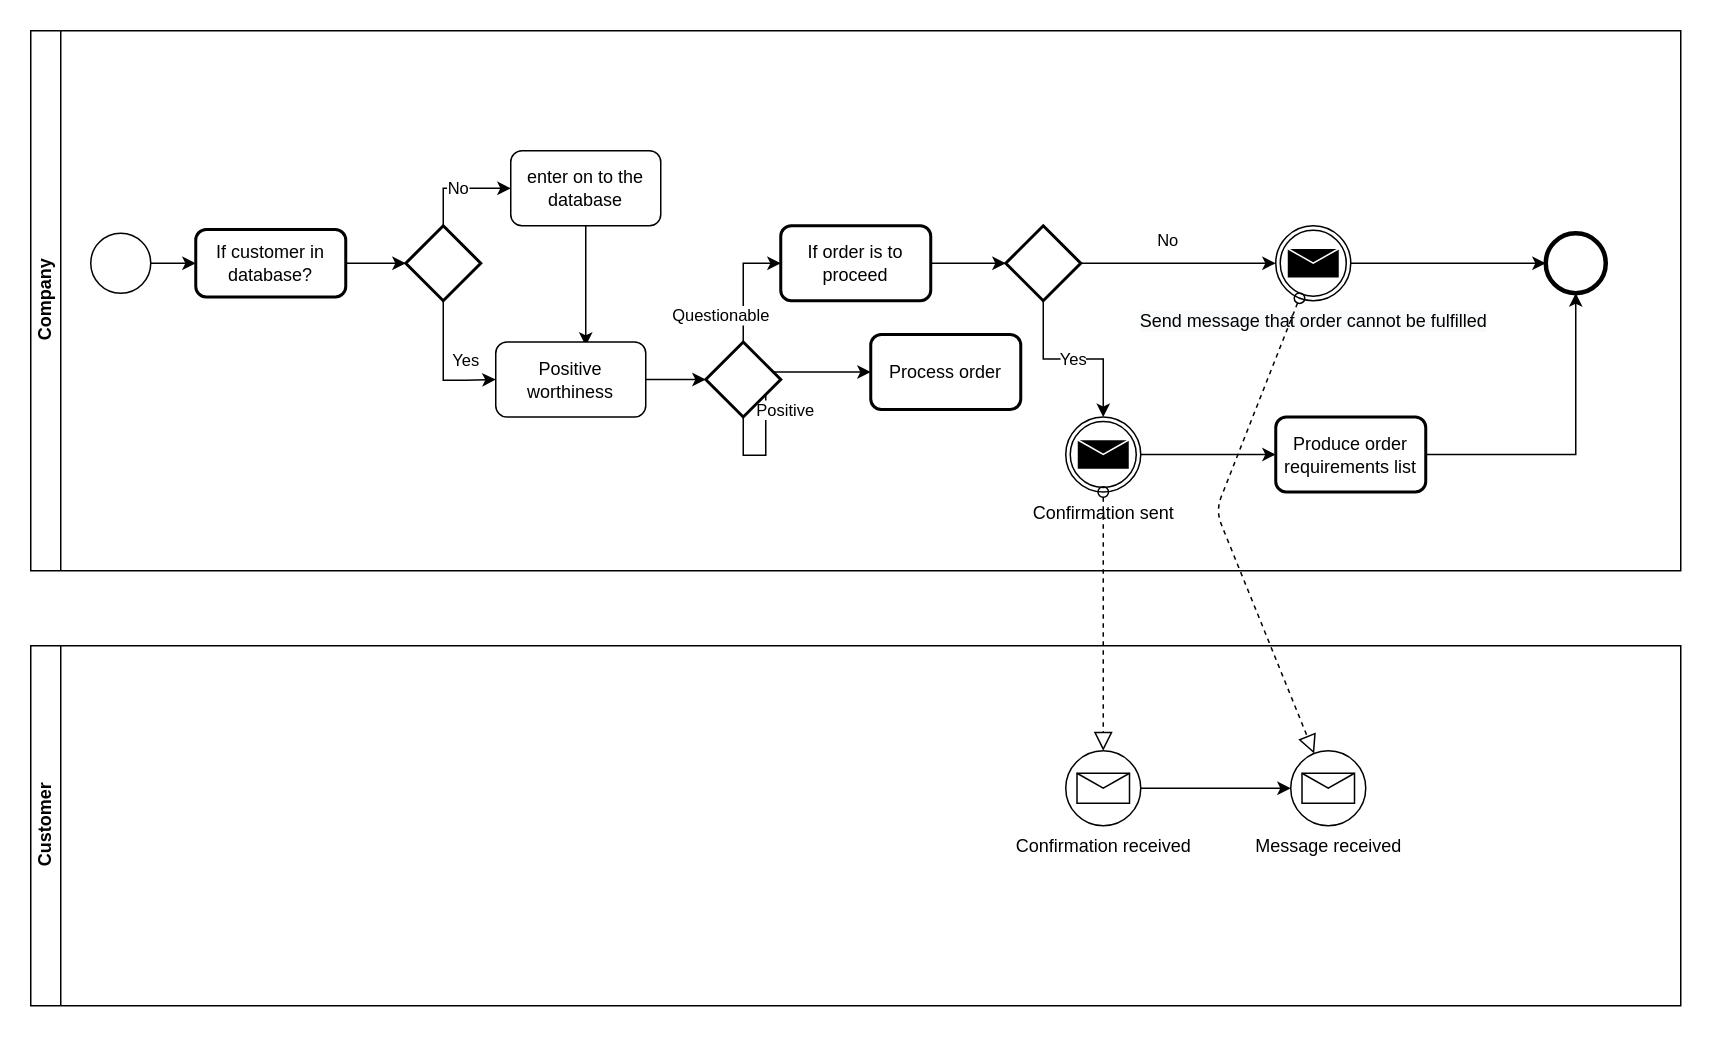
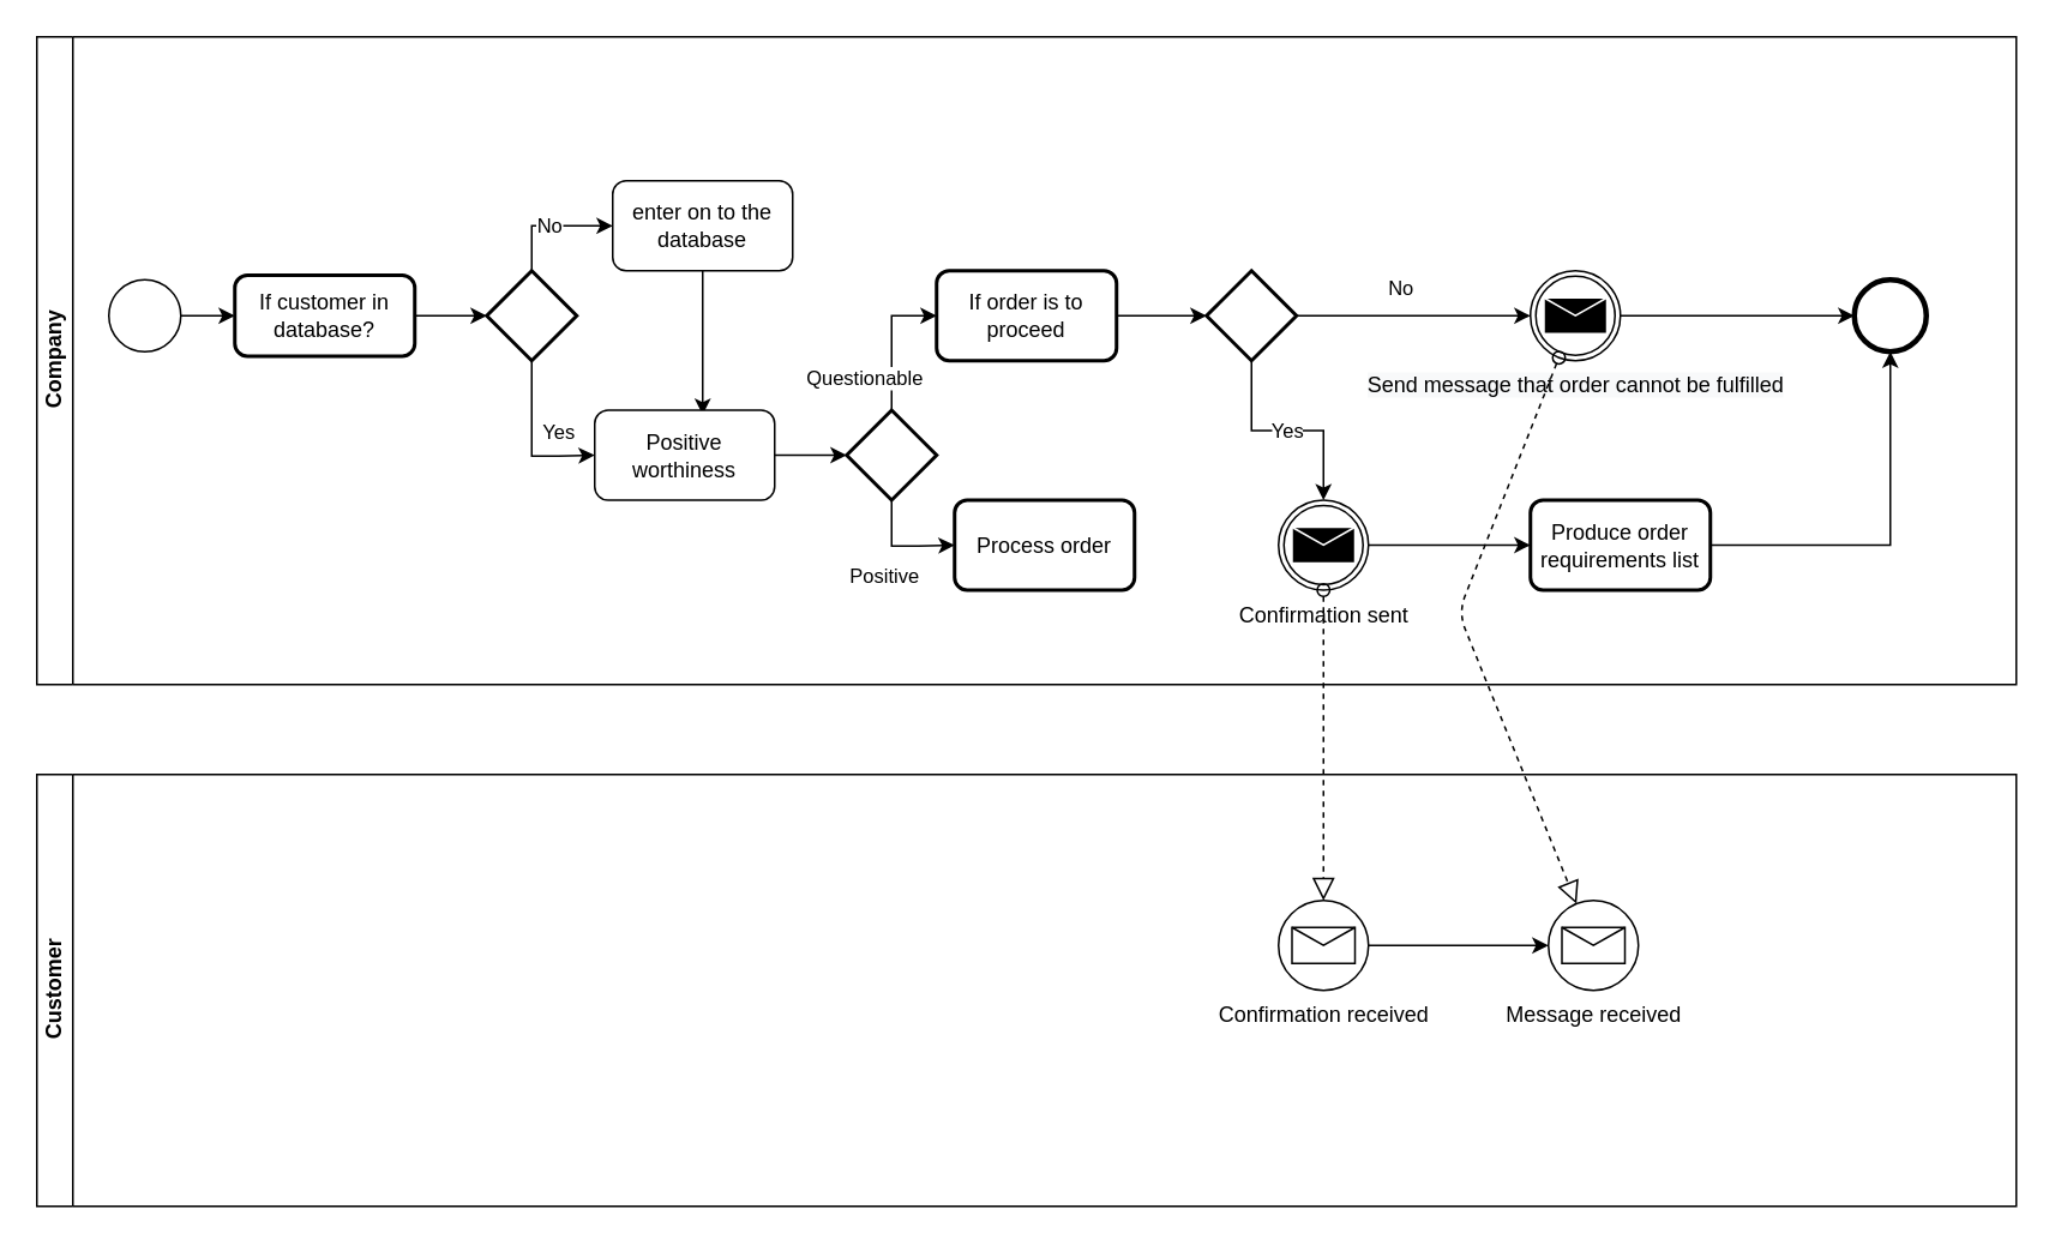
- <mxCell id="5" value="Process order" style="rounded=1;whiteSpace=wrap;html=1;absoluteArcSize=1;arcSize=14;strokeWidth=2;" parent="1" vertex="1"><mxGeometry x="580" y="222.5" width="100" height="50" as="geometry" /></mxCell>
+ <mxCell id="5" value="Process order" style="rounded=1;whiteSpace=wrap;html=1;absoluteArcSize=1;arcSize=14;strokeWidth=2;" parent="1" vertex="1"><mxGeometry x="530" y="277.5" width="100" height="50" as="geometry" /></mxCell>
